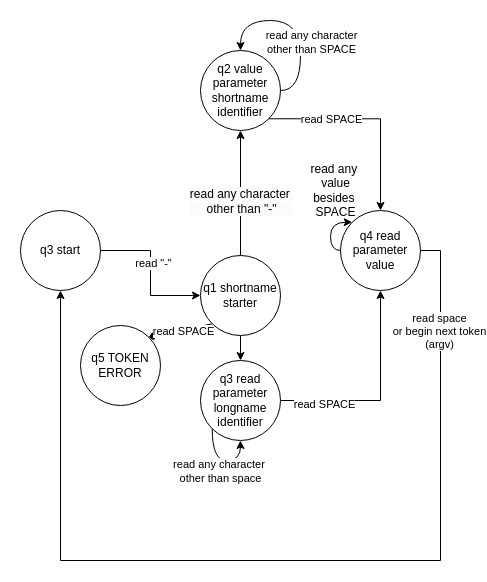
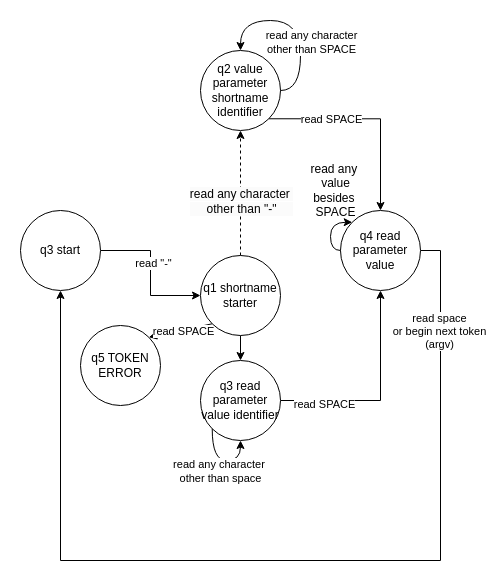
- <mxCell id="5" style="edgeStyle=orthogonalEdgeStyle;rounded=0;orthogonalLoop=1;jettySize=auto;html=1;exitX=0.5;exitY=0;exitDx=0;exitDy=0;entryX=0.5;entryY=1;entryDx=0;entryDy=0;" edge="1" parent="1" source="10" target="16"><mxGeometry relative="1" as="geometry" /></mxCell>
+ <mxCell id="5" style="edgeStyle=orthogonalEdgeStyle;rounded=0;orthogonalLoop=1;jettySize=auto;html=1;exitX=0.5;exitY=0;exitDx=0;exitDy=0;entryX=0.5;entryY=1;entryDx=0;entryDy=0;dashed=1;" edge="1" parent="1" source="10" target="16"><mxGeometry relative="1" as="geometry" /></mxCell>
- <mxCell id="8" style="rounded=0;orthogonalLoop=1;jettySize=auto;html=1;exitX=0;exitY=1;exitDx=0;exitDy=0;entryX=1;entryY=0;entryDx=0;entryDy=0;endArrow=diamond;" edge="1" parent="1" source="10" target="24"><mxGeometry relative="1" as="geometry" /></mxCell>
+ <mxCell id="8" style="rounded=0;orthogonalLoop=1;jettySize=auto;html=1;exitX=0;exitY=1;exitDx=0;exitDy=0;entryX=1;entryY=0;entryDx=0;entryDy=0;" edge="1" parent="1" source="10" target="24"><mxGeometry relative="1" as="geometry" /></mxCell>
- <mxCell id="13" value="q3 read parameter longname identifier" style="ellipse;whiteSpace=wrap;html=1;aspect=fixed;" vertex="1" parent="1"><mxGeometry x="200" y="360" width="80" height="80" as="geometry" /></mxCell>
+ <mxCell id="13" value="q3 read parameter value identifier" style="ellipse;whiteSpace=wrap;html=1;aspect=fixed;" vertex="1" parent="1"><mxGeometry x="200" y="360" width="80" height="80" as="geometry" /></mxCell>
